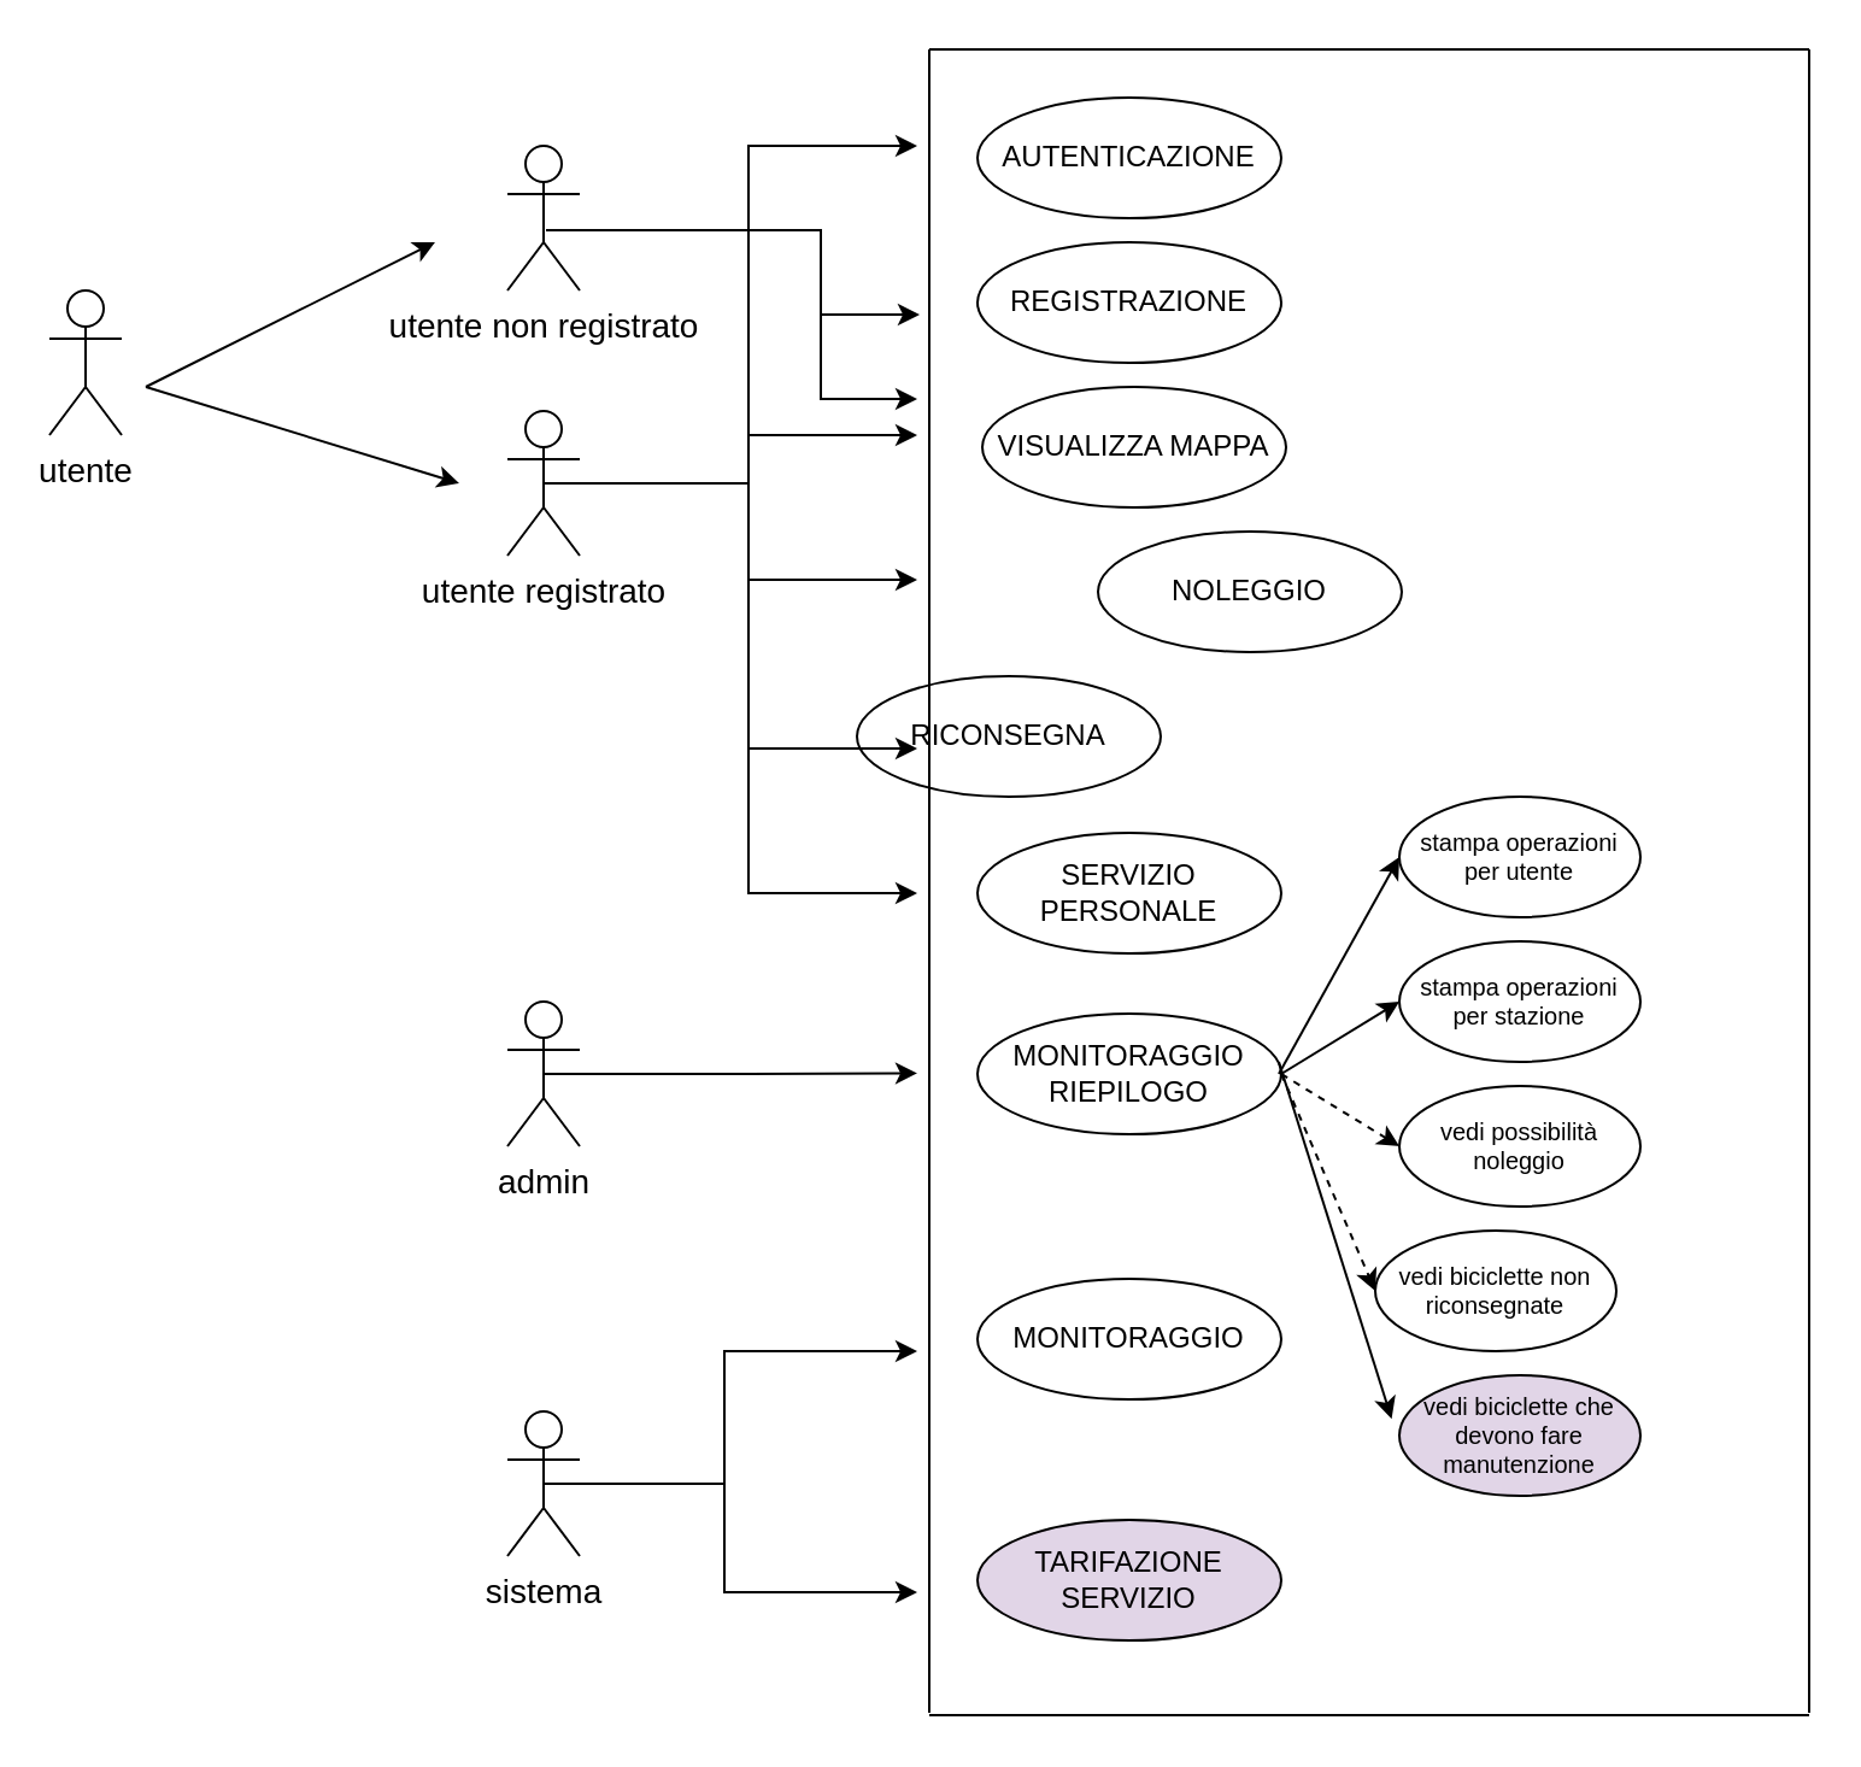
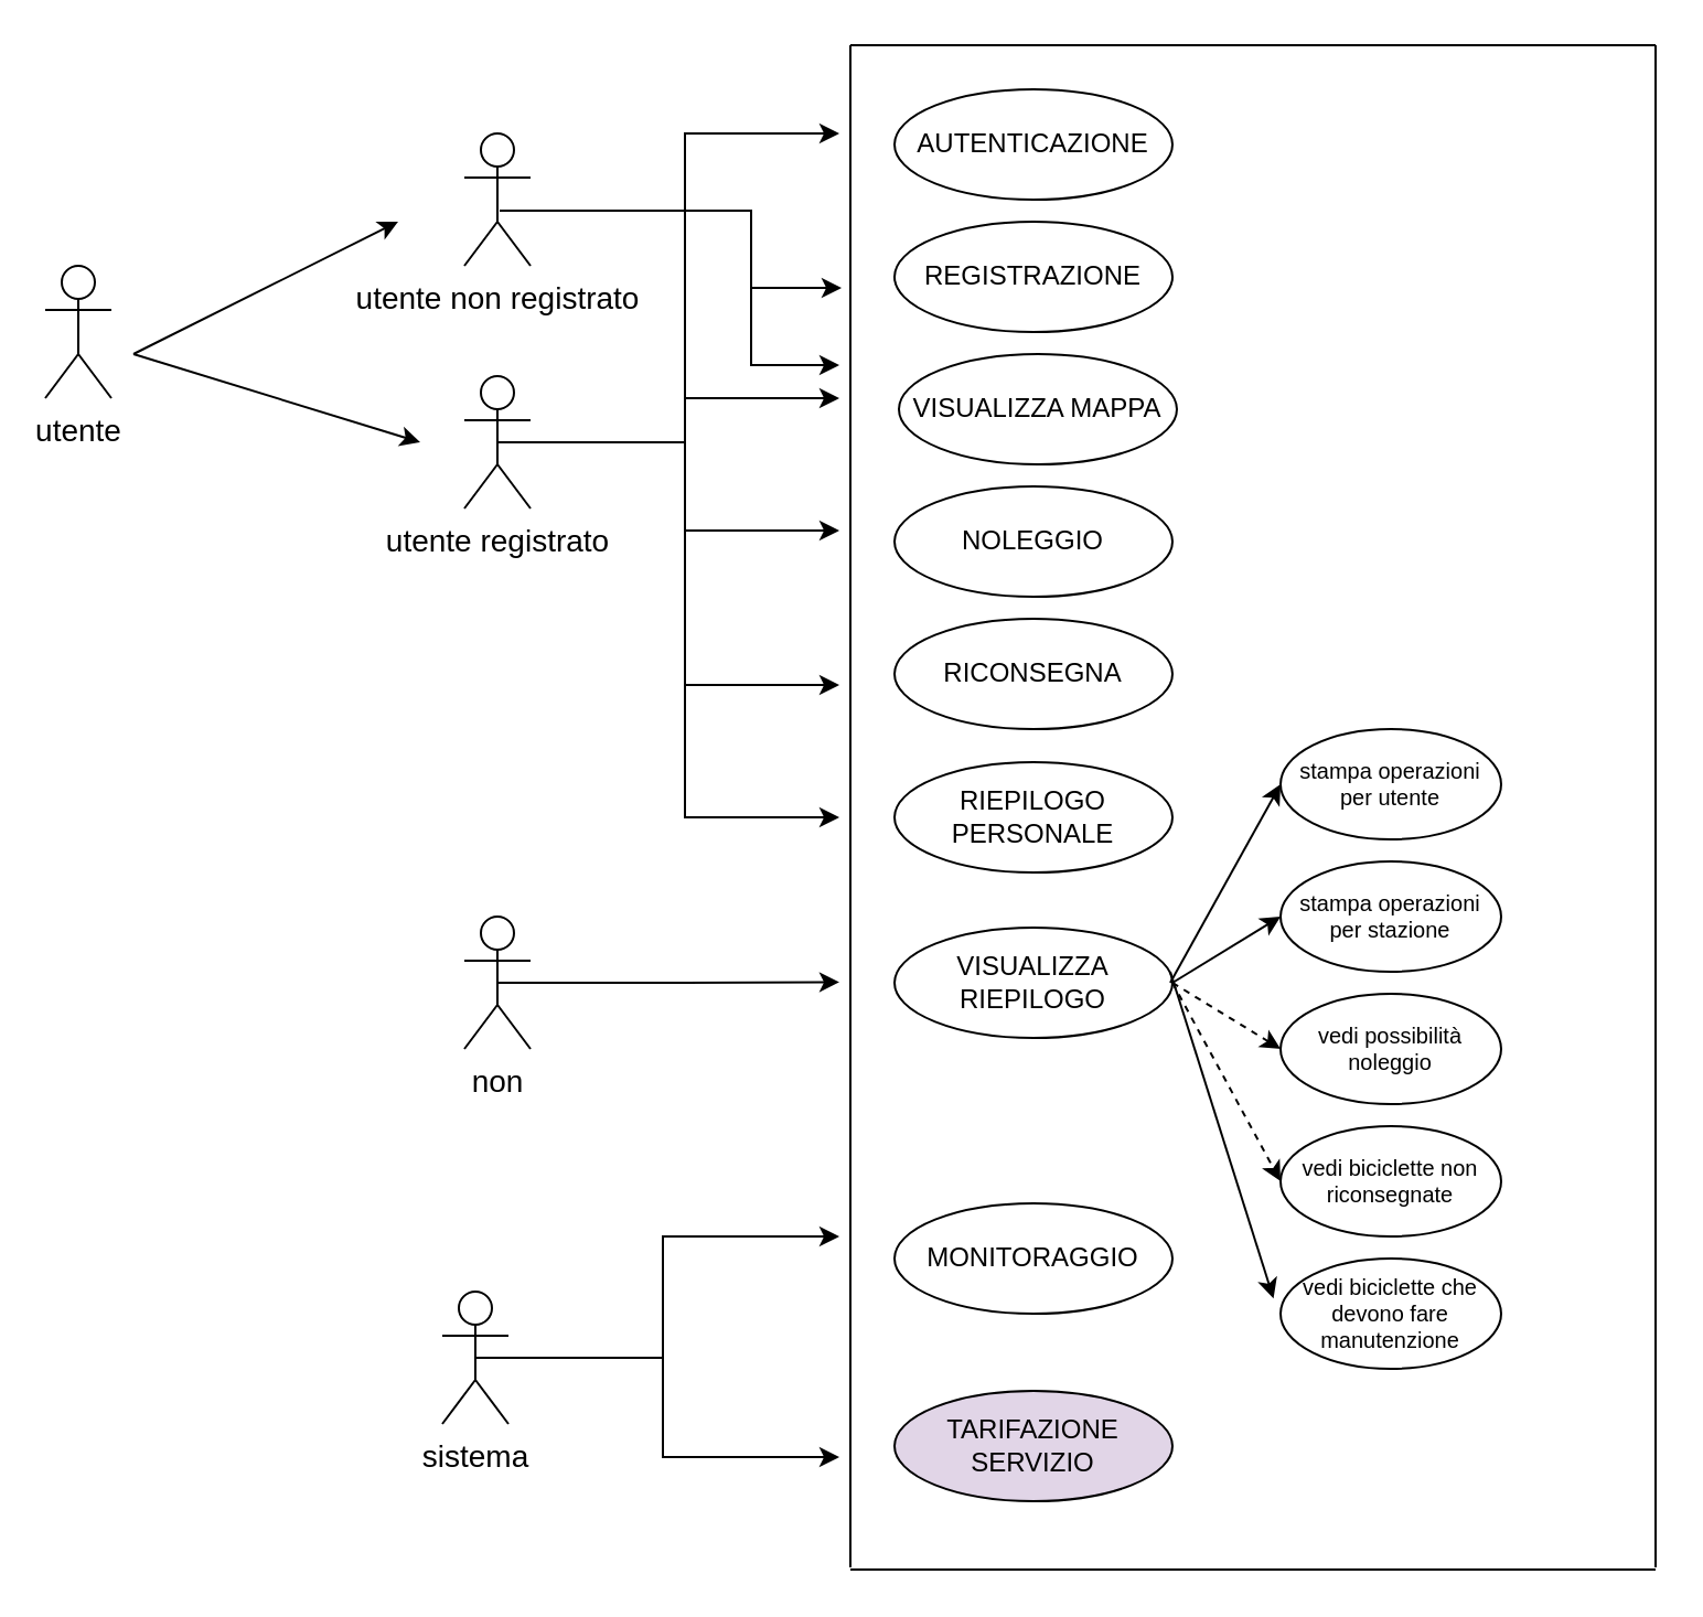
- <mxCell id="7" value="NOLEGGIO" style="ellipse;whiteSpace=wrap;html=1;" parent="1" vertex="1"><mxGeometry x="455" y="220" width="126" height="50" as="geometry" /></mxCell>
+ <mxCell id="7" value="NOLEGGIO" style="ellipse;whiteSpace=wrap;html=1;" parent="1" vertex="1"><mxGeometry x="405" y="220" width="126" height="50" as="geometry" /></mxCell>
- <mxCell id="8" value="RICONSEGNA" style="ellipse;whiteSpace=wrap;html=1;" parent="1" vertex="1"><mxGeometry x="355" y="280" width="126" height="50" as="geometry" /></mxCell>
+ <mxCell id="8" value="RICONSEGNA" style="ellipse;whiteSpace=wrap;html=1;" parent="1" vertex="1"><mxGeometry x="405" y="280" width="126" height="50" as="geometry" /></mxCell>
- <mxCell id="6" value="SERVIZIO PERSONALE" style="ellipse;whiteSpace=wrap;html=1;" parent="1" vertex="1"><mxGeometry x="405" y="345" width="126" height="50" as="geometry" /></mxCell>
+ <mxCell id="6" value="RIEPILOGO PERSONALE" style="ellipse;whiteSpace=wrap;html=1;" parent="1" vertex="1"><mxGeometry x="405" y="345" width="126" height="50" as="geometry" /></mxCell>
- <mxCell id="28" value="MONITORAGGIO RIEPILOGO" style="ellipse;whiteSpace=wrap;html=1;" vertex="1" parent="1"><mxGeometry x="405" y="420" width="126" height="50" as="geometry" /></mxCell>
+ <mxCell id="28" value="VISUALIZZA RIEPILOGO" style="ellipse;whiteSpace=wrap;html=1;" vertex="1" parent="1"><mxGeometry x="405" y="420" width="126" height="50" as="geometry" /></mxCell>
- <mxCell id="26" value="&lt;span style=&quot;font-size: 14px;&quot;&gt;admin&lt;/span&gt;&lt;div&gt;&lt;span style=&quot;font-size: 14px;&quot;&gt;&lt;br&gt;&lt;/span&gt;&lt;/div&gt;" style="shape=umlActor;verticalLabelPosition=bottom;verticalAlign=top;html=1;outlineConnect=0;" vertex="1" parent="1"><mxGeometry x="210" y="415" width="30" height="60" as="geometry" /></mxCell>
+ <mxCell id="26" value="&lt;span style=&quot;font-size: 14px;&quot;&gt;non&lt;/span&gt;&lt;div&gt;&lt;span style=&quot;font-size: 14px;&quot;&gt;&lt;br&gt;&lt;/span&gt;&lt;/div&gt;" style="shape=umlActor;verticalLabelPosition=bottom;verticalAlign=top;html=1;outlineConnect=0;" vertex="1" parent="1"><mxGeometry x="210" y="415" width="30" height="60" as="geometry" /></mxCell>
- <mxCell id="32" value="vedi biciclette non riconsegnate" style="ellipse;whiteSpace=wrap;html=1;fontSize=10;" vertex="1" parent="1"><mxGeometry x="570" y="510" width="100" height="50" as="geometry" /></mxCell>
+ <mxCell id="32" value="vedi biciclette non riconsegnate" style="ellipse;whiteSpace=wrap;html=1;fontSize=10;" vertex="1" parent="1"><mxGeometry x="580" y="510" width="100" height="50" as="geometry" /></mxCell>
- <mxCell id="27" value="MONITORAGGIO" style="ellipse;whiteSpace=wrap;html=1;" vertex="1" parent="1"><mxGeometry x="405" y="530" width="126" height="50" as="geometry" /></mxCell>
+ <mxCell id="27" value="MONITORAGGIO" style="ellipse;whiteSpace=wrap;html=1;" vertex="1" parent="1"><mxGeometry x="405" y="545" width="126" height="50" as="geometry" /></mxCell>
- <mxCell id="37" value="vedi biciclette che devono fare manutenzione" style="ellipse;whiteSpace=wrap;html=1;fontSize=10;fillColor=#e1d5e7;" vertex="1" parent="1"><mxGeometry x="580" y="570" width="100" height="50" as="geometry" /></mxCell>
+ <mxCell id="37" value="vedi biciclette che devono fare manutenzione" style="ellipse;whiteSpace=wrap;html=1;fontSize=10;" vertex="1" parent="1"><mxGeometry x="580" y="570" width="100" height="50" as="geometry" /></mxCell>
- <mxCell id="18" value="&lt;span style=&quot;font-size: 14px;&quot;&gt;sistema&lt;/span&gt;" style="shape=umlActor;verticalLabelPosition=bottom;verticalAlign=top;html=1;outlineConnect=0;" parent="1" vertex="1"><mxGeometry x="210" y="585" width="30" height="60" as="geometry" /></mxCell>
+ <mxCell id="18" value="&lt;span style=&quot;font-size: 14px;&quot;&gt;sistema&lt;/span&gt;" style="shape=umlActor;verticalLabelPosition=bottom;verticalAlign=top;html=1;outlineConnect=0;" parent="1" vertex="1"><mxGeometry x="200" y="585" width="30" height="60" as="geometry" /></mxCell>
